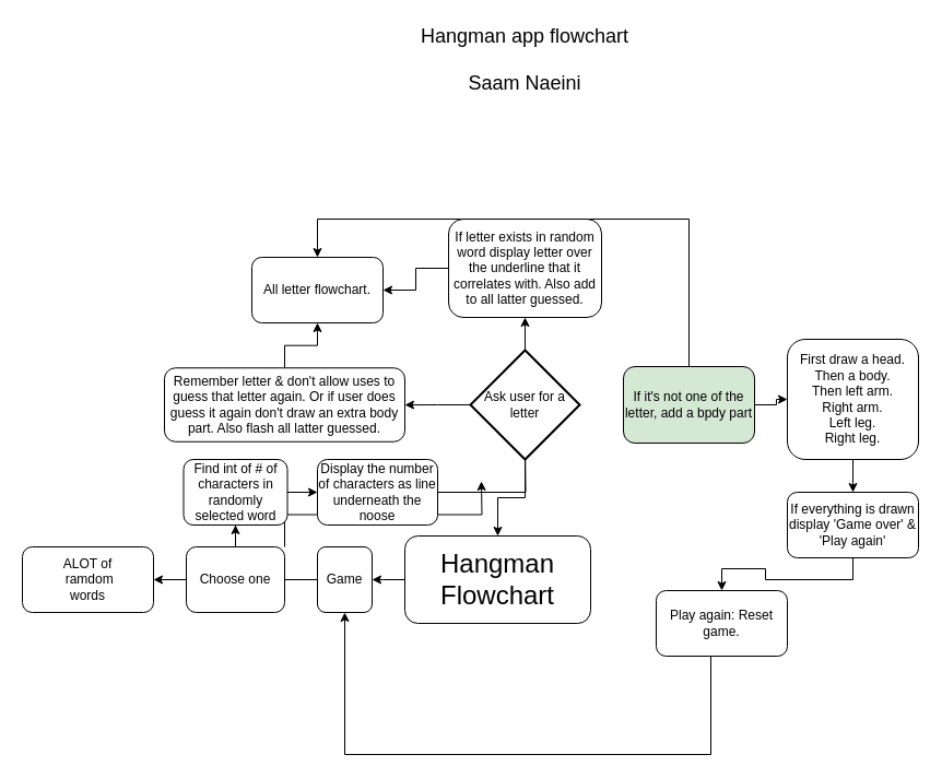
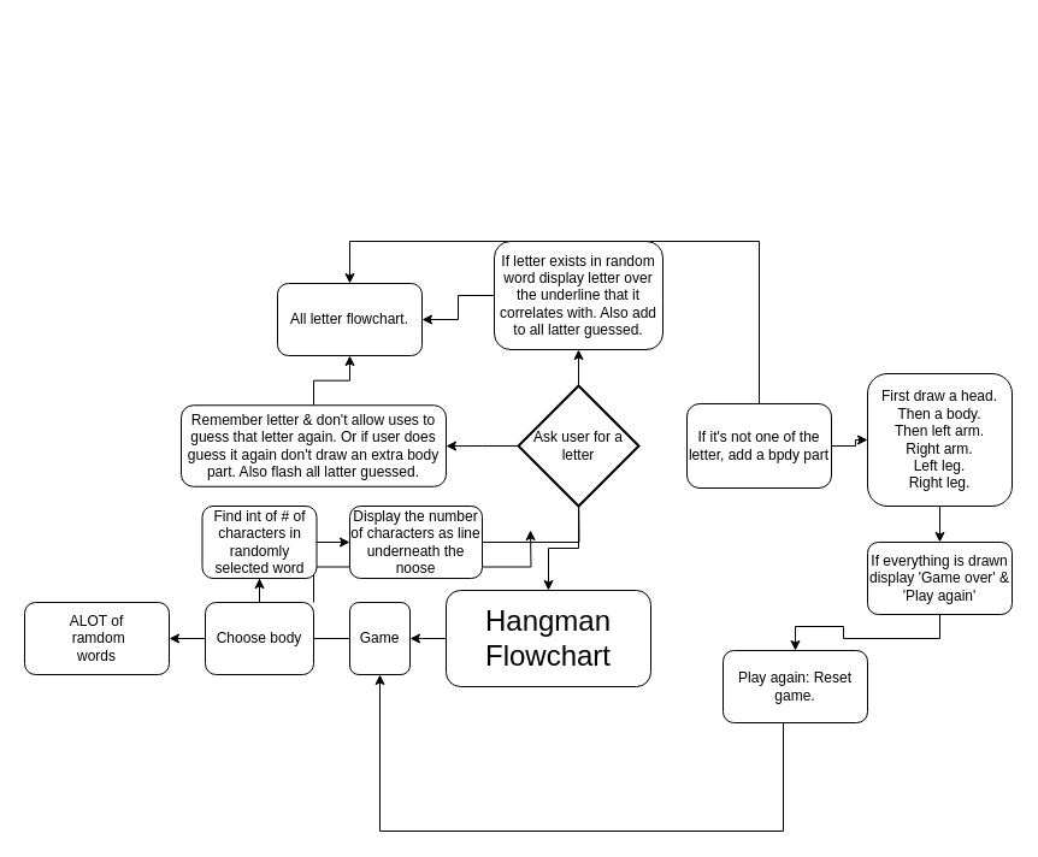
- <mxCell id="28" value="&lt;font style=&quot;font-size: 18px&quot;&gt;Hangman app flowchart&lt;br&gt;&lt;br&gt;Saam Naeini&lt;/font&gt;" style="text;html=1;strokeColor=none;fillColor=none;align=center;verticalAlign=middle;whiteSpace=wrap;rounded=0;" vertex="1" parent="1"><mxGeometry x="305" y="20" width="350" height="70" as="geometry" /></mxCell>
- <mxCell id="16" value="If it's not one of the letter, add a bpdy part" style="rounded=1;whiteSpace=wrap;html=1;fillColor=#d5e8d4;" parent="1" vertex="1"><mxGeometry x="570" y="335" width="120" height="70" as="geometry" /></mxCell>
+ <mxCell id="16" value="If it's not one of the letter, add a bpdy part" style="rounded=1;whiteSpace=wrap;html=1;" parent="1" vertex="1"><mxGeometry x="570" y="335" width="120" height="70" as="geometry" /></mxCell>
- <mxCell id="9" value="Choose one" style="rounded=1;whiteSpace=wrap;html=1;" parent="1" vertex="1"><mxGeometry x="170" y="500" width="90" height="60" as="geometry" /></mxCell>
+ <mxCell id="9" value="Choose body" style="rounded=1;whiteSpace=wrap;html=1;" parent="1" vertex="1"><mxGeometry x="170" y="500" width="90" height="60" as="geometry" /></mxCell>
